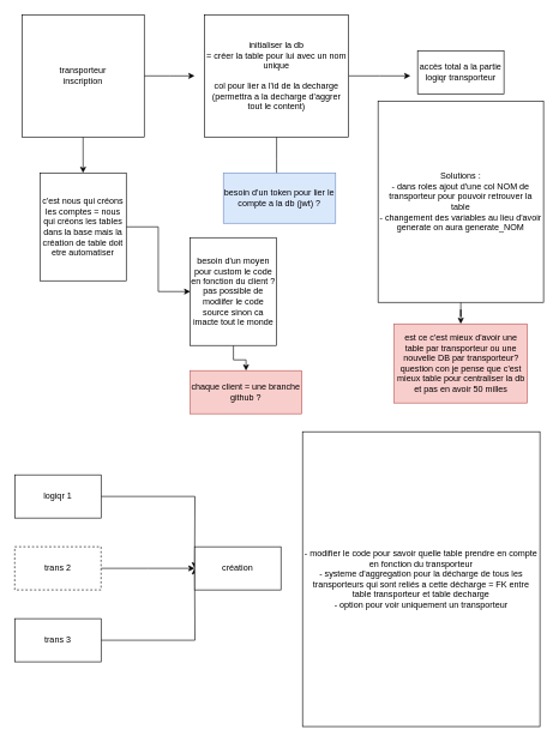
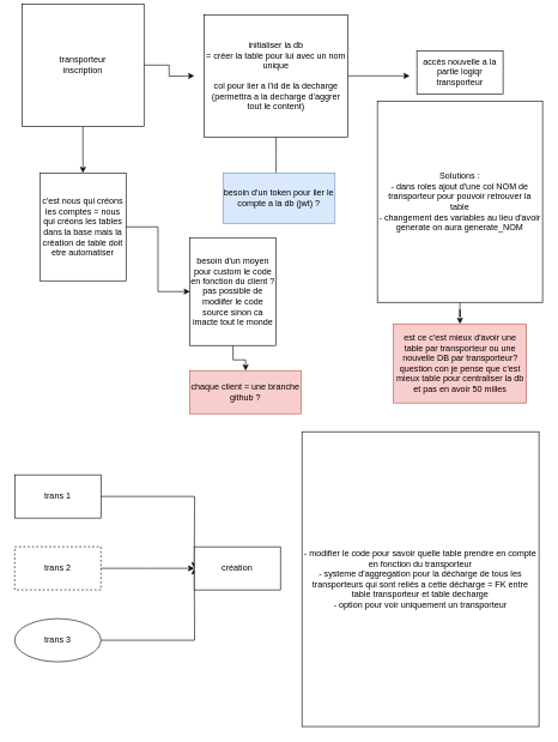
- <mxCell id="14" value="accès total a la partie logiqr transporteur" style="rounded=0;whiteSpace=wrap;html=1;" vertex="1" parent="1"><mxGeometry x="580" y="70" width="120" height="60" as="geometry" /></mxCell>
+ <mxCell id="14" value="accès nouvelle a la partie logiqr transporteur" style="rounded=0;whiteSpace=wrap;html=1;" vertex="1" parent="1"><mxGeometry x="580" y="70" width="120" height="60" as="geometry" /></mxCell>
- <mxCell id="4" value="transporteur &lt;br&gt;inscription" style="rounded=0;whiteSpace=wrap;html=1;" vertex="1" parent="1"><mxGeometry x="30" y="20" width="170" height="170" as="geometry" /></mxCell>
+ <mxCell id="4" value="transporteur &lt;br&gt;inscription" style="rounded=0;whiteSpace=wrap;html=1;" vertex="1" parent="1"><mxGeometry x="30" y="5" width="170" height="170" as="geometry" /></mxCell>
- <mxCell id="16" value="logiqr 1" style="rounded=0;whiteSpace=wrap;html=1;" vertex="1" parent="1"><mxGeometry x="20" y="660" width="120" height="60" as="geometry" /></mxCell>
+ <mxCell id="16" value="trans 1" style="rounded=0;whiteSpace=wrap;html=1;" vertex="1" parent="1"><mxGeometry x="20" y="660" width="120" height="60" as="geometry" /></mxCell>
- <mxCell id="20" value="trans 3" style="rounded=0;whiteSpace=wrap;html=1;" vertex="1" parent="1"><mxGeometry x="20" y="860" width="120" height="60" as="geometry" /></mxCell>
+ <mxCell id="20" value="trans 3" style="ellipse;whiteSpace=wrap;html=1;" vertex="1" parent="1"><mxGeometry x="20" y="860" width="120" height="60" as="geometry" /></mxCell>
